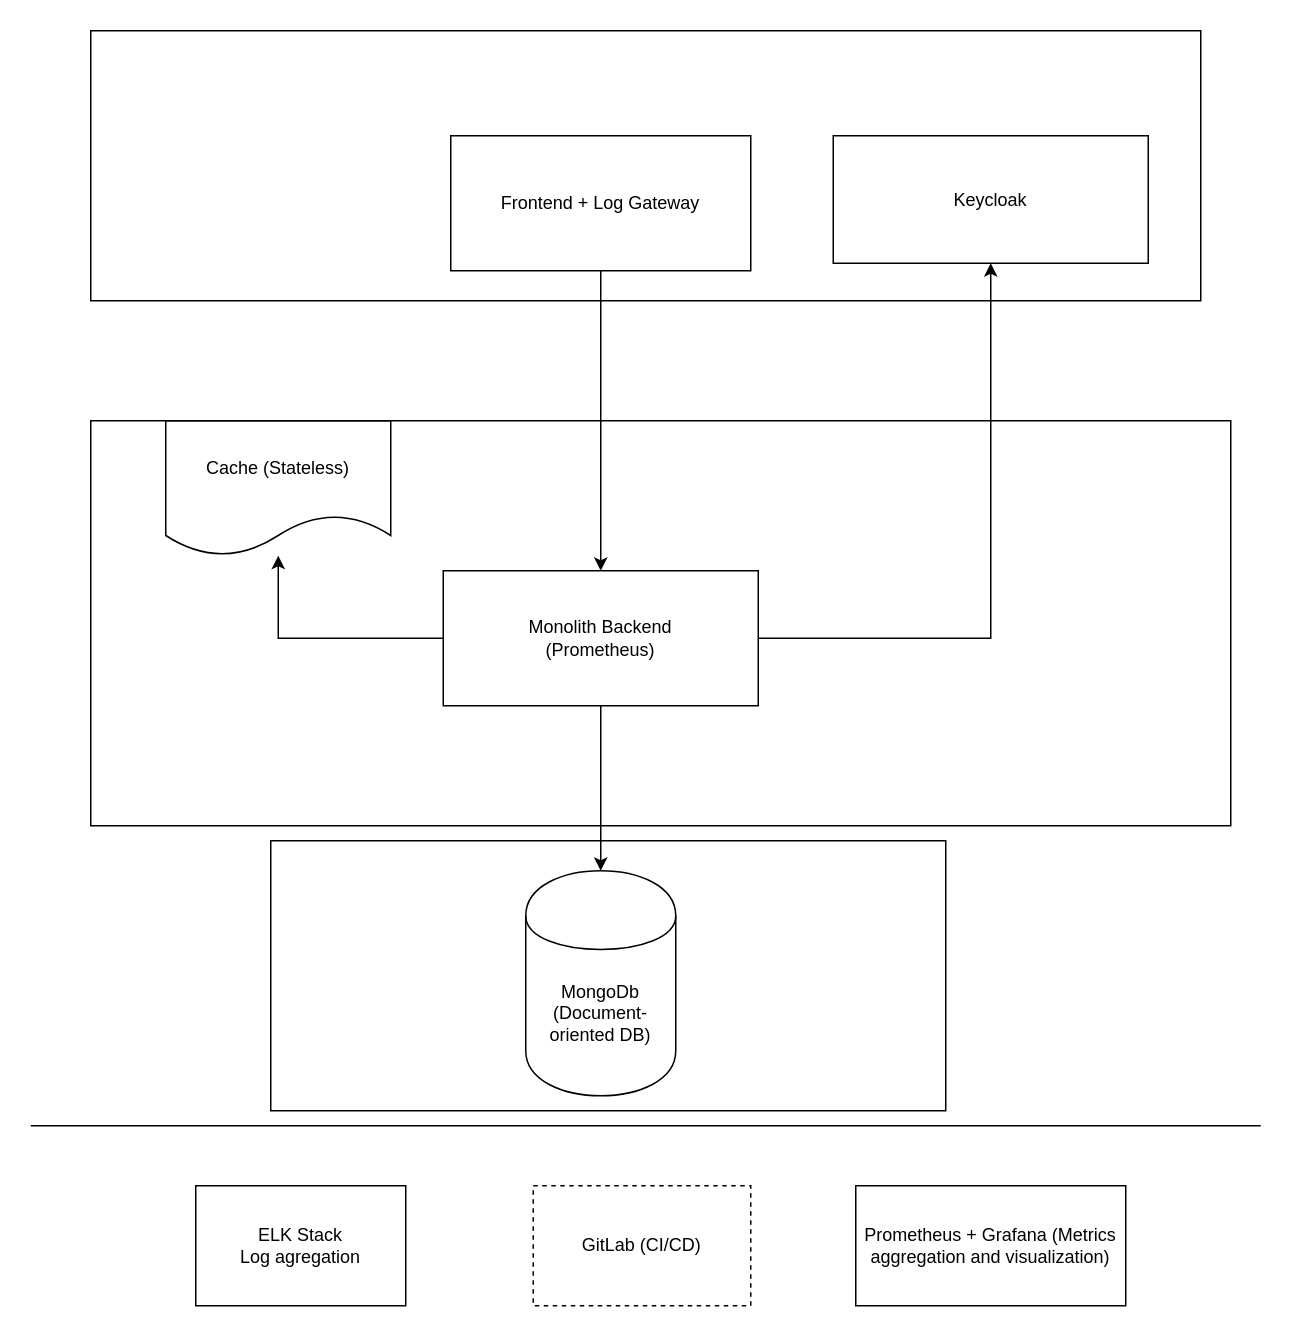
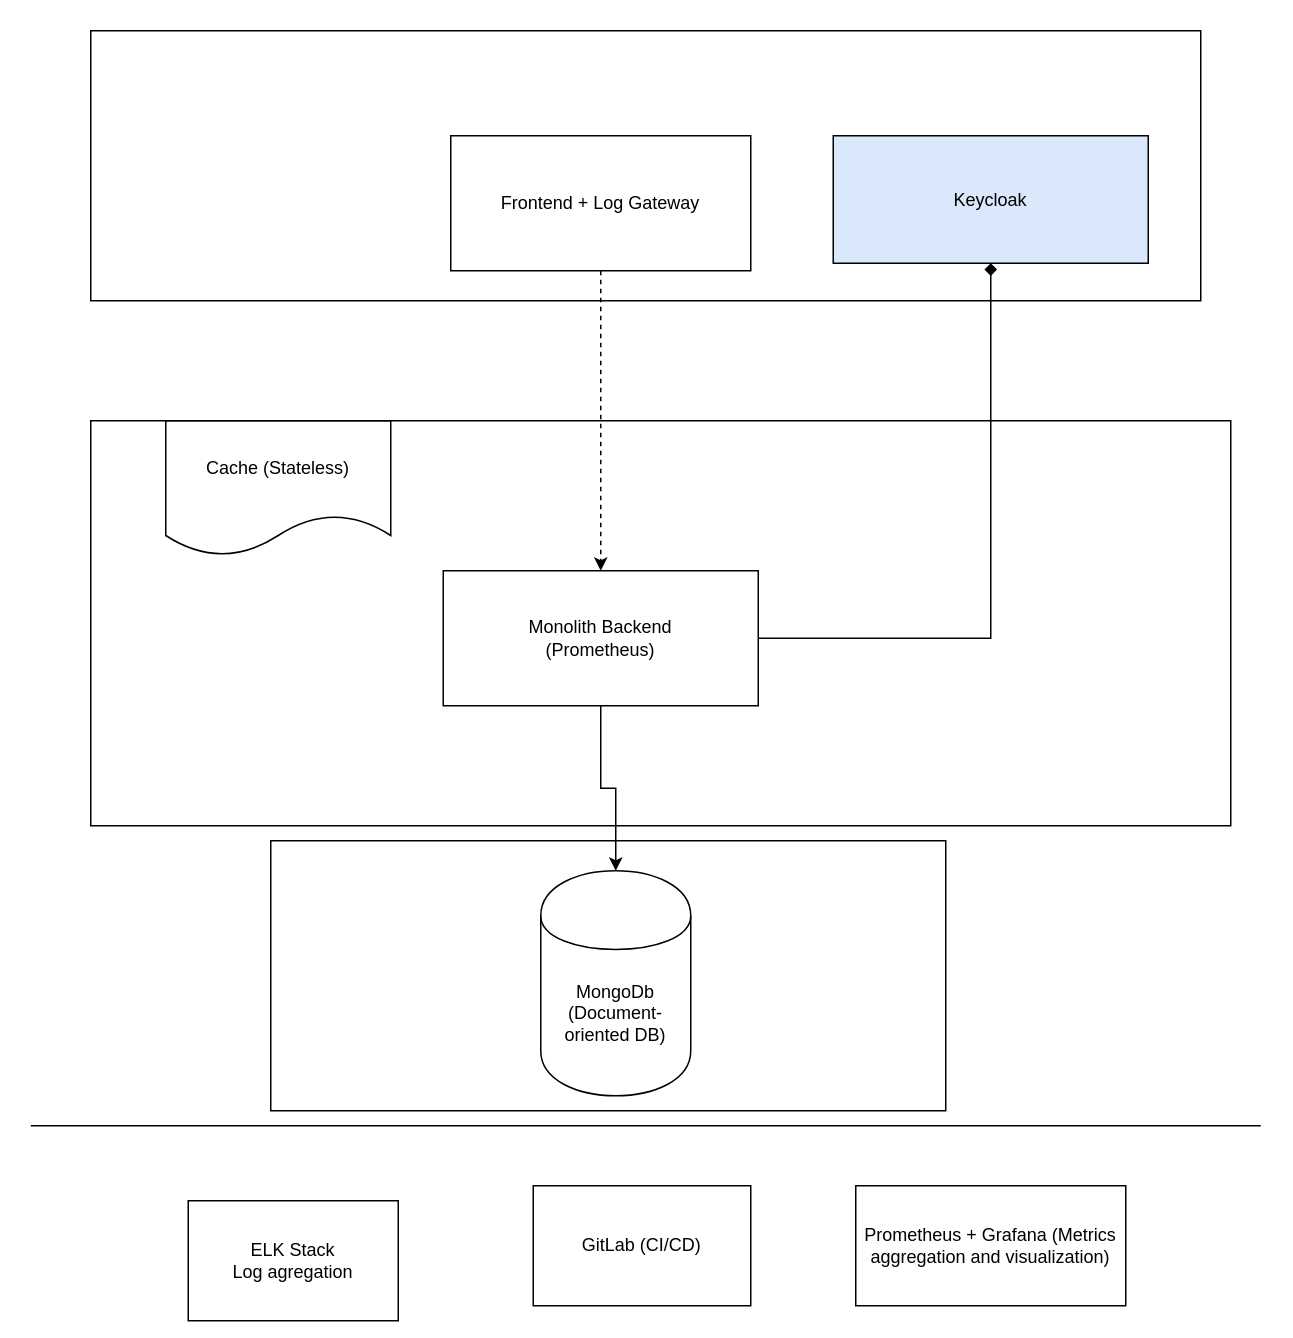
- <mxCell id="14" value="Keycloak" style="rounded=0;whiteSpace=wrap;html=1;" vertex="1" parent="1"><mxGeometry x="555" y="90" width="210" height="85" as="geometry" /></mxCell>
+ <mxCell id="14" value="Keycloak" style="rounded=0;whiteSpace=wrap;html=1;fillColor=#dae8fc;" vertex="1" parent="1"><mxGeometry x="555" y="90" width="210" height="85" as="geometry" /></mxCell>
- <mxCell id="4" style="edgeStyle=orthogonalEdgeStyle;rounded=0;orthogonalLoop=1;jettySize=auto;html=1;exitX=1;exitY=0.5;exitDx=0;exitDy=0;" edge="1" parent="1" source="5" target="14"><mxGeometry relative="1" as="geometry" /></mxCell>
+ <mxCell id="4" style="edgeStyle=orthogonalEdgeStyle;rounded=0;orthogonalLoop=1;jettySize=auto;html=1;exitX=1;exitY=0.5;exitDx=0;exitDy=0;endArrow=diamond;" edge="1" parent="1" source="5" target="14"><mxGeometry relative="1" as="geometry" /></mxCell>
- <mxCell id="6" style="edgeStyle=orthogonalEdgeStyle;rounded=0;orthogonalLoop=1;jettySize=auto;html=1;exitX=0.5;exitY=1;exitDx=0;exitDy=0;" edge="1" parent="1" source="7" target="5"><mxGeometry relative="1" as="geometry" /></mxCell>
+ <mxCell id="6" style="edgeStyle=orthogonalEdgeStyle;rounded=0;orthogonalLoop=1;jettySize=auto;html=1;exitX=0.5;exitY=1;exitDx=0;exitDy=0;dashed=1;" edge="1" parent="1" source="7" target="5"><mxGeometry relative="1" as="geometry" /></mxCell>
- <mxCell id="3" style="edgeStyle=orthogonalEdgeStyle;rounded=0;orthogonalLoop=1;jettySize=auto;html=1;exitX=0;exitY=0.5;exitDx=0;exitDy=0;" edge="1" parent="1" source="5" target="13"><mxGeometry relative="1" as="geometry" /></mxCell>
- <mxCell id="8" value="MongoDb&lt;br&gt;(Document-oriented DB)" style="shape=cylinder;whiteSpace=wrap;html=1;boundedLbl=1;backgroundOutline=1;" vertex="1" parent="1"><mxGeometry x="350" y="580" width="100" height="150" as="geometry" /></mxCell>
+ <mxCell id="8" value="MongoDb&lt;br&gt;(Document-oriented DB)" style="shape=cylinder;whiteSpace=wrap;html=1;boundedLbl=1;backgroundOutline=1;" vertex="1" parent="1"><mxGeometry x="360" y="580" width="100" height="150" as="geometry" /></mxCell>
- <mxCell id="9" value="ELK Stack&lt;br&gt;Log agregation" style="rounded=0;whiteSpace=wrap;html=1;" vertex="1" parent="1"><mxGeometry x="130" y="790" width="140" height="80" as="geometry" /></mxCell>
+ <mxCell id="9" value="ELK Stack&lt;br&gt;Log agregation" style="rounded=0;whiteSpace=wrap;html=1;" vertex="1" parent="1"><mxGeometry x="125" y="800" width="140" height="80" as="geometry" /></mxCell>
- <mxCell id="10" value="GitLab (CI/CD)" style="rounded=0;whiteSpace=wrap;html=1;dashed=1;" vertex="1" parent="1"><mxGeometry x="355" y="790" width="145" height="80" as="geometry" /></mxCell>
+ <mxCell id="10" value="GitLab (CI/CD)" style="rounded=0;whiteSpace=wrap;html=1;" vertex="1" parent="1"><mxGeometry x="355" y="790" width="145" height="80" as="geometry" /></mxCell>
